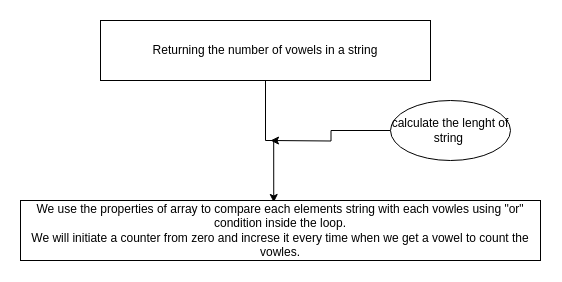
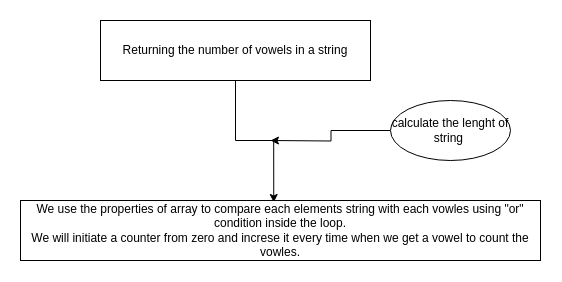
- <mxCell id="3" value="Returning the number of vowels in a string" style="rounded=0;whiteSpace=wrap;html=1;" vertex="1" parent="1"><mxGeometry x="100" y="20" width="330" height="60" as="geometry" /></mxCell>
+ <mxCell id="3" value="Returning the number of vowels in a string" style="rounded=0;whiteSpace=wrap;html=1;" vertex="1" parent="1"><mxGeometry x="100" y="20" width="270" height="60" as="geometry" /></mxCell>
